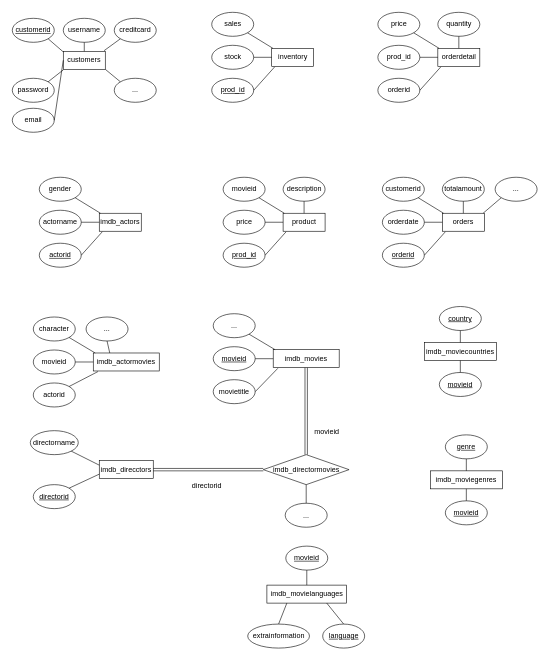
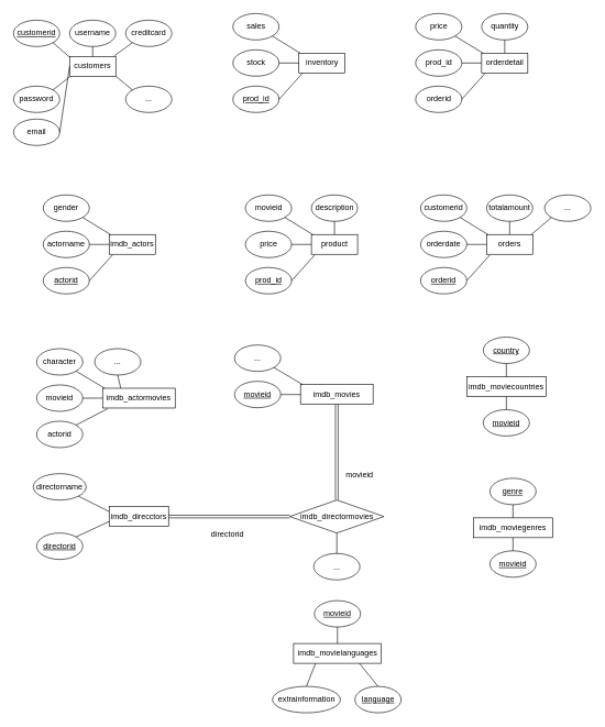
- <mxCell id="45" value="" style="endArrow=none;html=1;entryX=1;entryY=0.5;entryDx=0;entryDy=0;exitX=0.071;exitY=1.033;exitDx=0;exitDy=0;exitPerimeter=0;" edge="1" parent="1" source="39" target="40"><mxGeometry width="50" height="50" relative="1" as="geometry"><mxPoint x="477.03" y="602.5" as="sourcePoint" /><mxPoint x="434.749" y="576.642" as="targetPoint" /></mxGeometry></mxCell>
- <mxCell id="40" value="movietitle" style="ellipse;whiteSpace=wrap;html=1;" vertex="1" parent="1"><mxGeometry x="355" y="632.5" width="70" height="40" as="geometry" /></mxCell>
